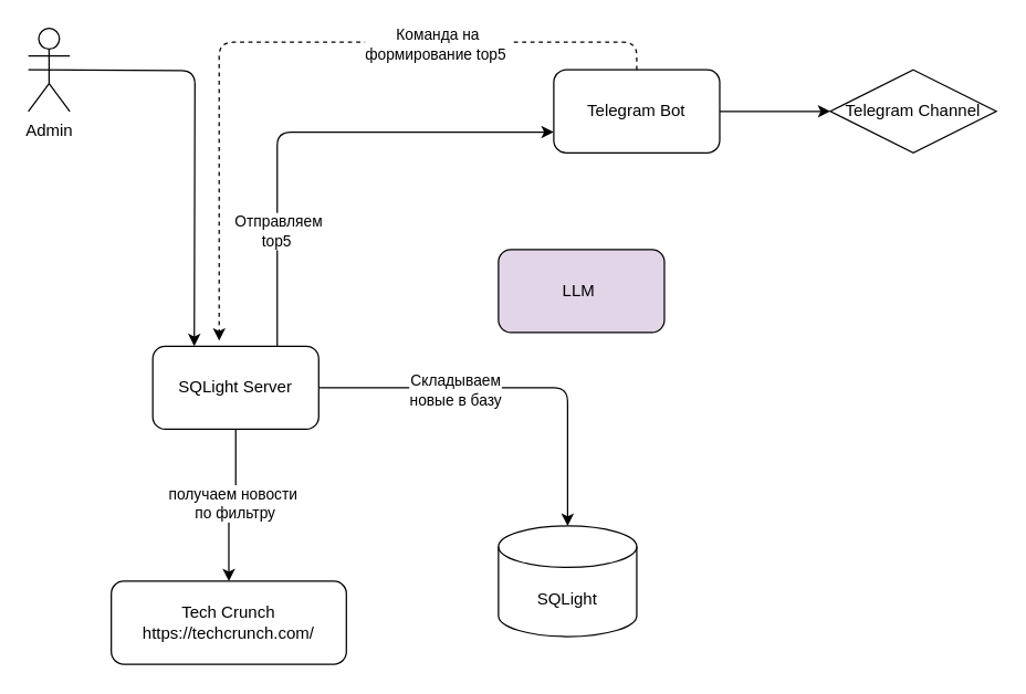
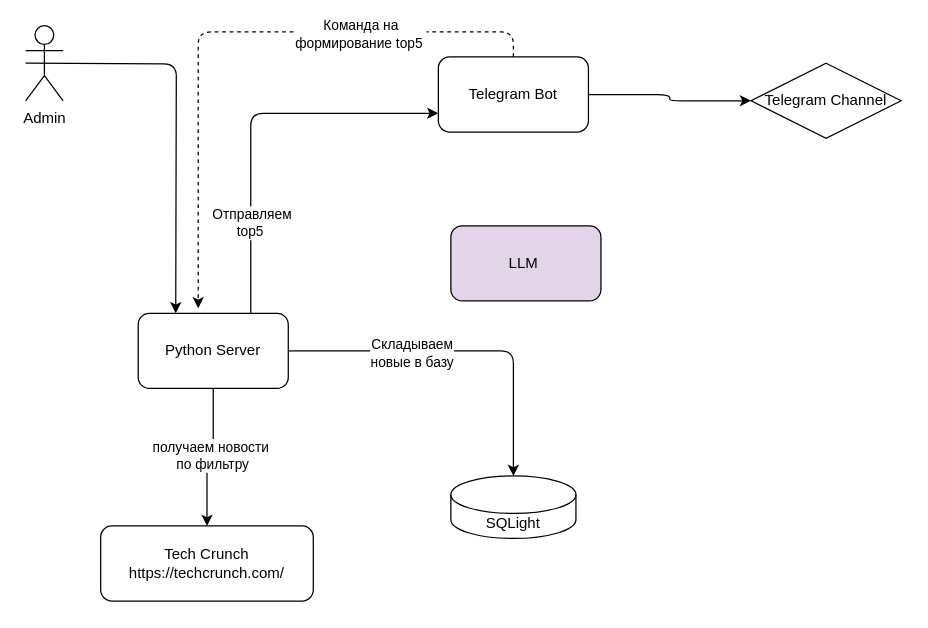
- <mxCell id="6" value="Telegram Bot" style="rounded=1;whiteSpace=wrap;html=1;" parent="1" vertex="1"><mxGeometry x="400" y="50" width="120" height="60" as="geometry" /></mxCell>
+ <mxCell id="6" value="Telegram Bot" style="rounded=1;whiteSpace=wrap;html=1;" parent="1" vertex="1"><mxGeometry x="350" y="45" width="120" height="60" as="geometry" /></mxCell>
- <mxCell id="12" value="SQLight Server" style="rounded=1;whiteSpace=wrap;html=1;" parent="1" vertex="1"><mxGeometry x="110" y="250" width="120" height="60" as="geometry" /></mxCell>
+ <mxCell id="12" value="Python Server" style="rounded=1;whiteSpace=wrap;html=1;" parent="1" vertex="1"><mxGeometry x="110" y="250" width="120" height="60" as="geometry" /></mxCell>
- <mxCell id="7" value="SQLight" style="shape=cylinder3;whiteSpace=wrap;html=1;boundedLbl=1;backgroundOutline=1;size=15;" parent="1" vertex="1"><mxGeometry x="360" y="380" width="100" height="80" as="geometry" /></mxCell>
+ <mxCell id="7" value="SQLight" style="shape=cylinder3;whiteSpace=wrap;html=1;boundedLbl=1;backgroundOutline=1;size=15;" parent="1" vertex="1"><mxGeometry x="360" y="380" width="100" height="50" as="geometry" /></mxCell>
